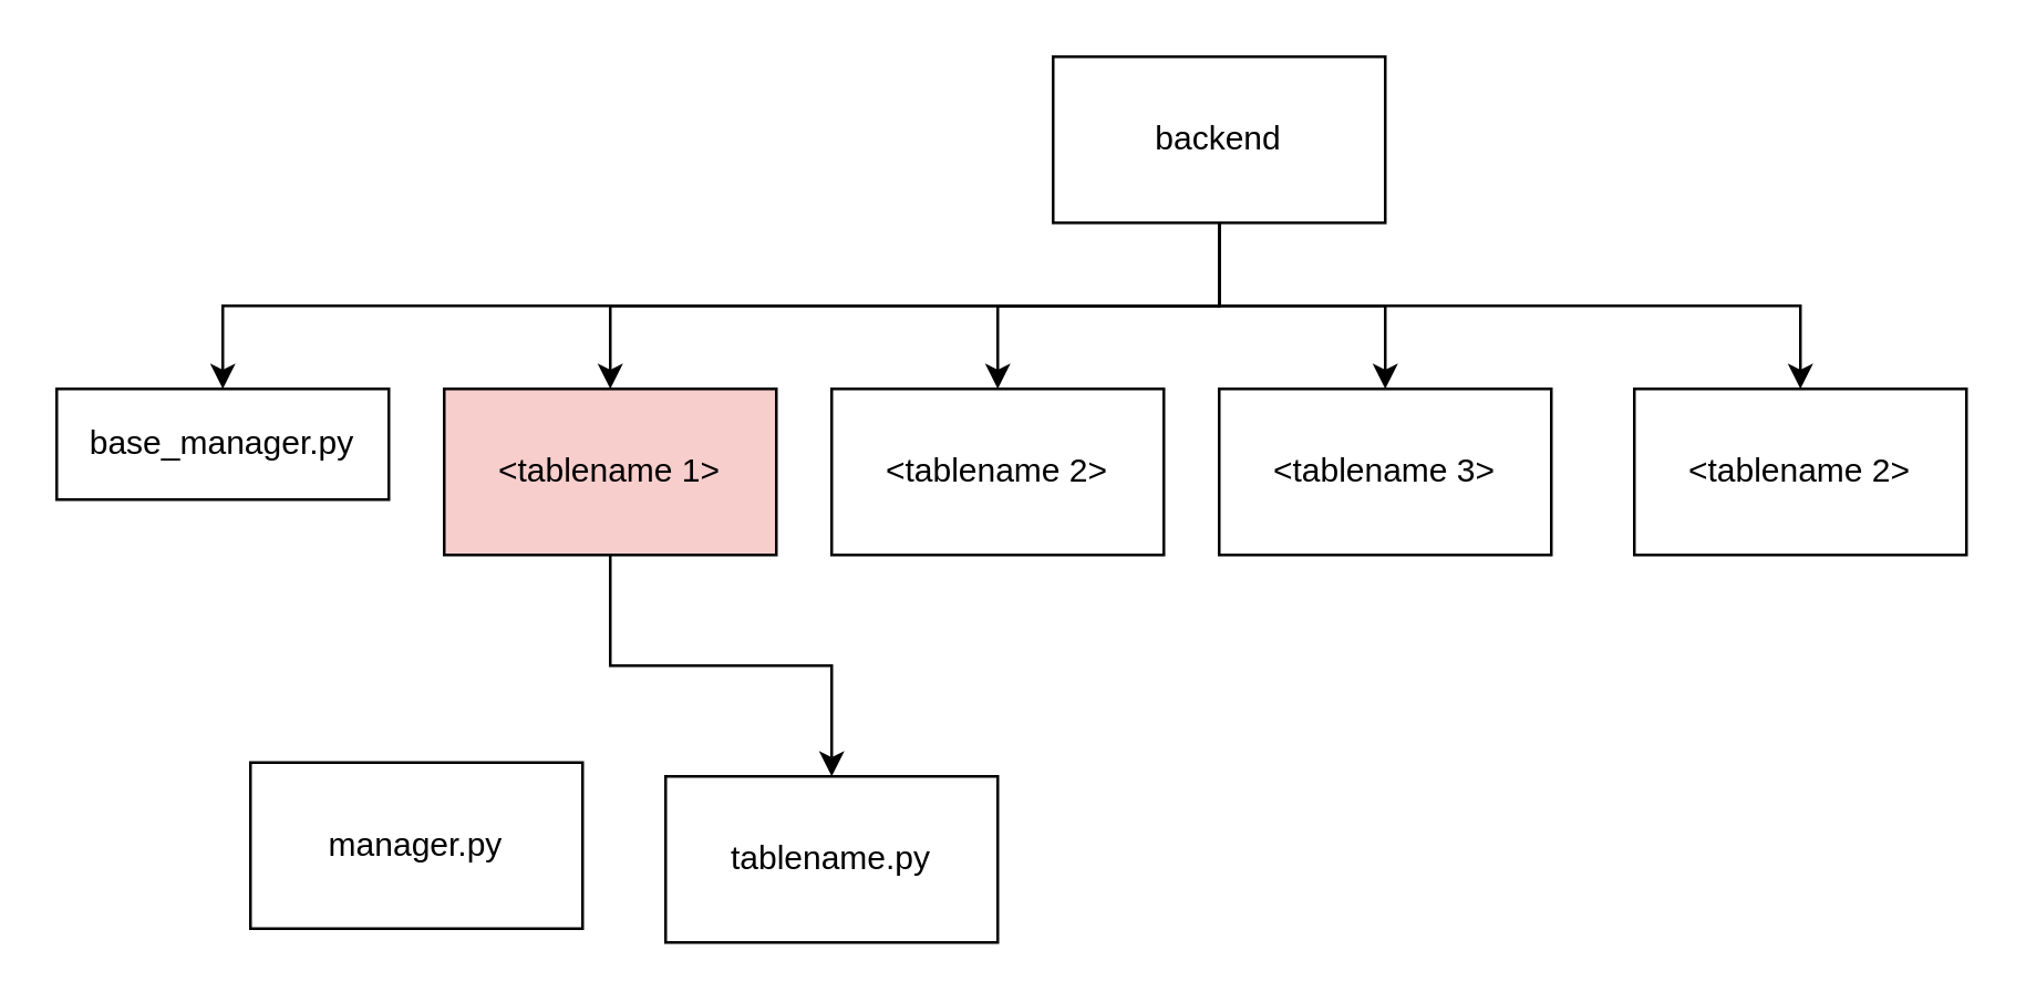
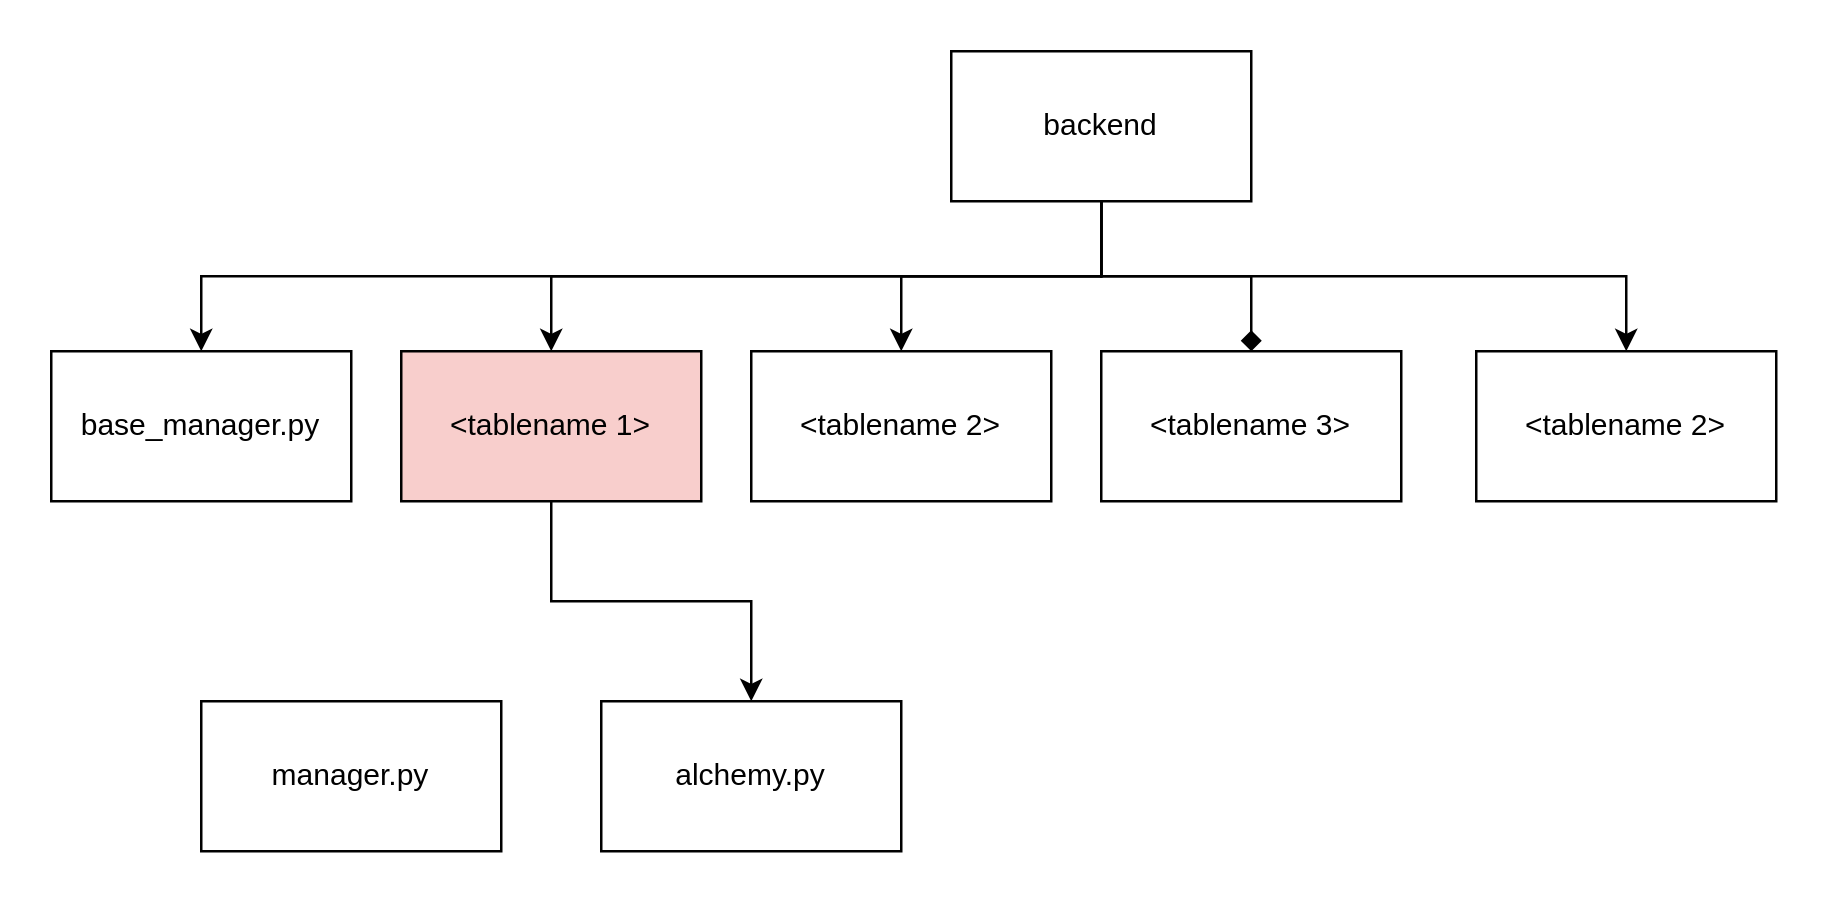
- <mxCell id="4" style="edgeStyle=orthogonalEdgeStyle;rounded=0;orthogonalLoop=1;jettySize=auto;html=1;exitX=0.5;exitY=1;exitDx=0;exitDy=0;entryX=0.5;entryY=0;entryDx=0;entryDy=0;" edge="1" parent="1" source="7" target="11"><mxGeometry relative="1" as="geometry" /></mxCell>
+ <mxCell id="4" style="edgeStyle=orthogonalEdgeStyle;rounded=0;orthogonalLoop=1;jettySize=auto;html=1;exitX=0.5;exitY=1;exitDx=0;exitDy=0;entryX=0.5;entryY=0;entryDx=0;entryDy=0;endArrow=diamond;" edge="1" parent="1" source="7" target="11"><mxGeometry relative="1" as="geometry" /></mxCell>
- <mxCell id="15" value="base_manager.py" style="rounded=0;whiteSpace=wrap;html=1;" vertex="1" parent="1"><mxGeometry x="20" y="140" width="120" height="40" as="geometry" /></mxCell>
+ <mxCell id="15" value="base_manager.py" style="rounded=0;whiteSpace=wrap;html=1;" vertex="1" parent="1"><mxGeometry x="20" y="140" width="120" height="60" as="geometry" /></mxCell>
- <mxCell id="14" value="manager.py" style="rounded=0;whiteSpace=wrap;html=1;" vertex="1" parent="1"><mxGeometry x="90" y="275" width="120" height="60" as="geometry" /></mxCell>
+ <mxCell id="14" value="manager.py" style="rounded=0;whiteSpace=wrap;html=1;" vertex="1" parent="1"><mxGeometry x="80" y="280" width="120" height="60" as="geometry" /></mxCell>
- <mxCell id="13" value="tablename.py" style="rounded=0;whiteSpace=wrap;html=1;" vertex="1" parent="1"><mxGeometry x="240" y="280" width="120" height="60" as="geometry" /></mxCell>
+ <mxCell id="13" value="alchemy.py" style="rounded=0;whiteSpace=wrap;html=1;" vertex="1" parent="1"><mxGeometry x="240" y="280" width="120" height="60" as="geometry" /></mxCell>
